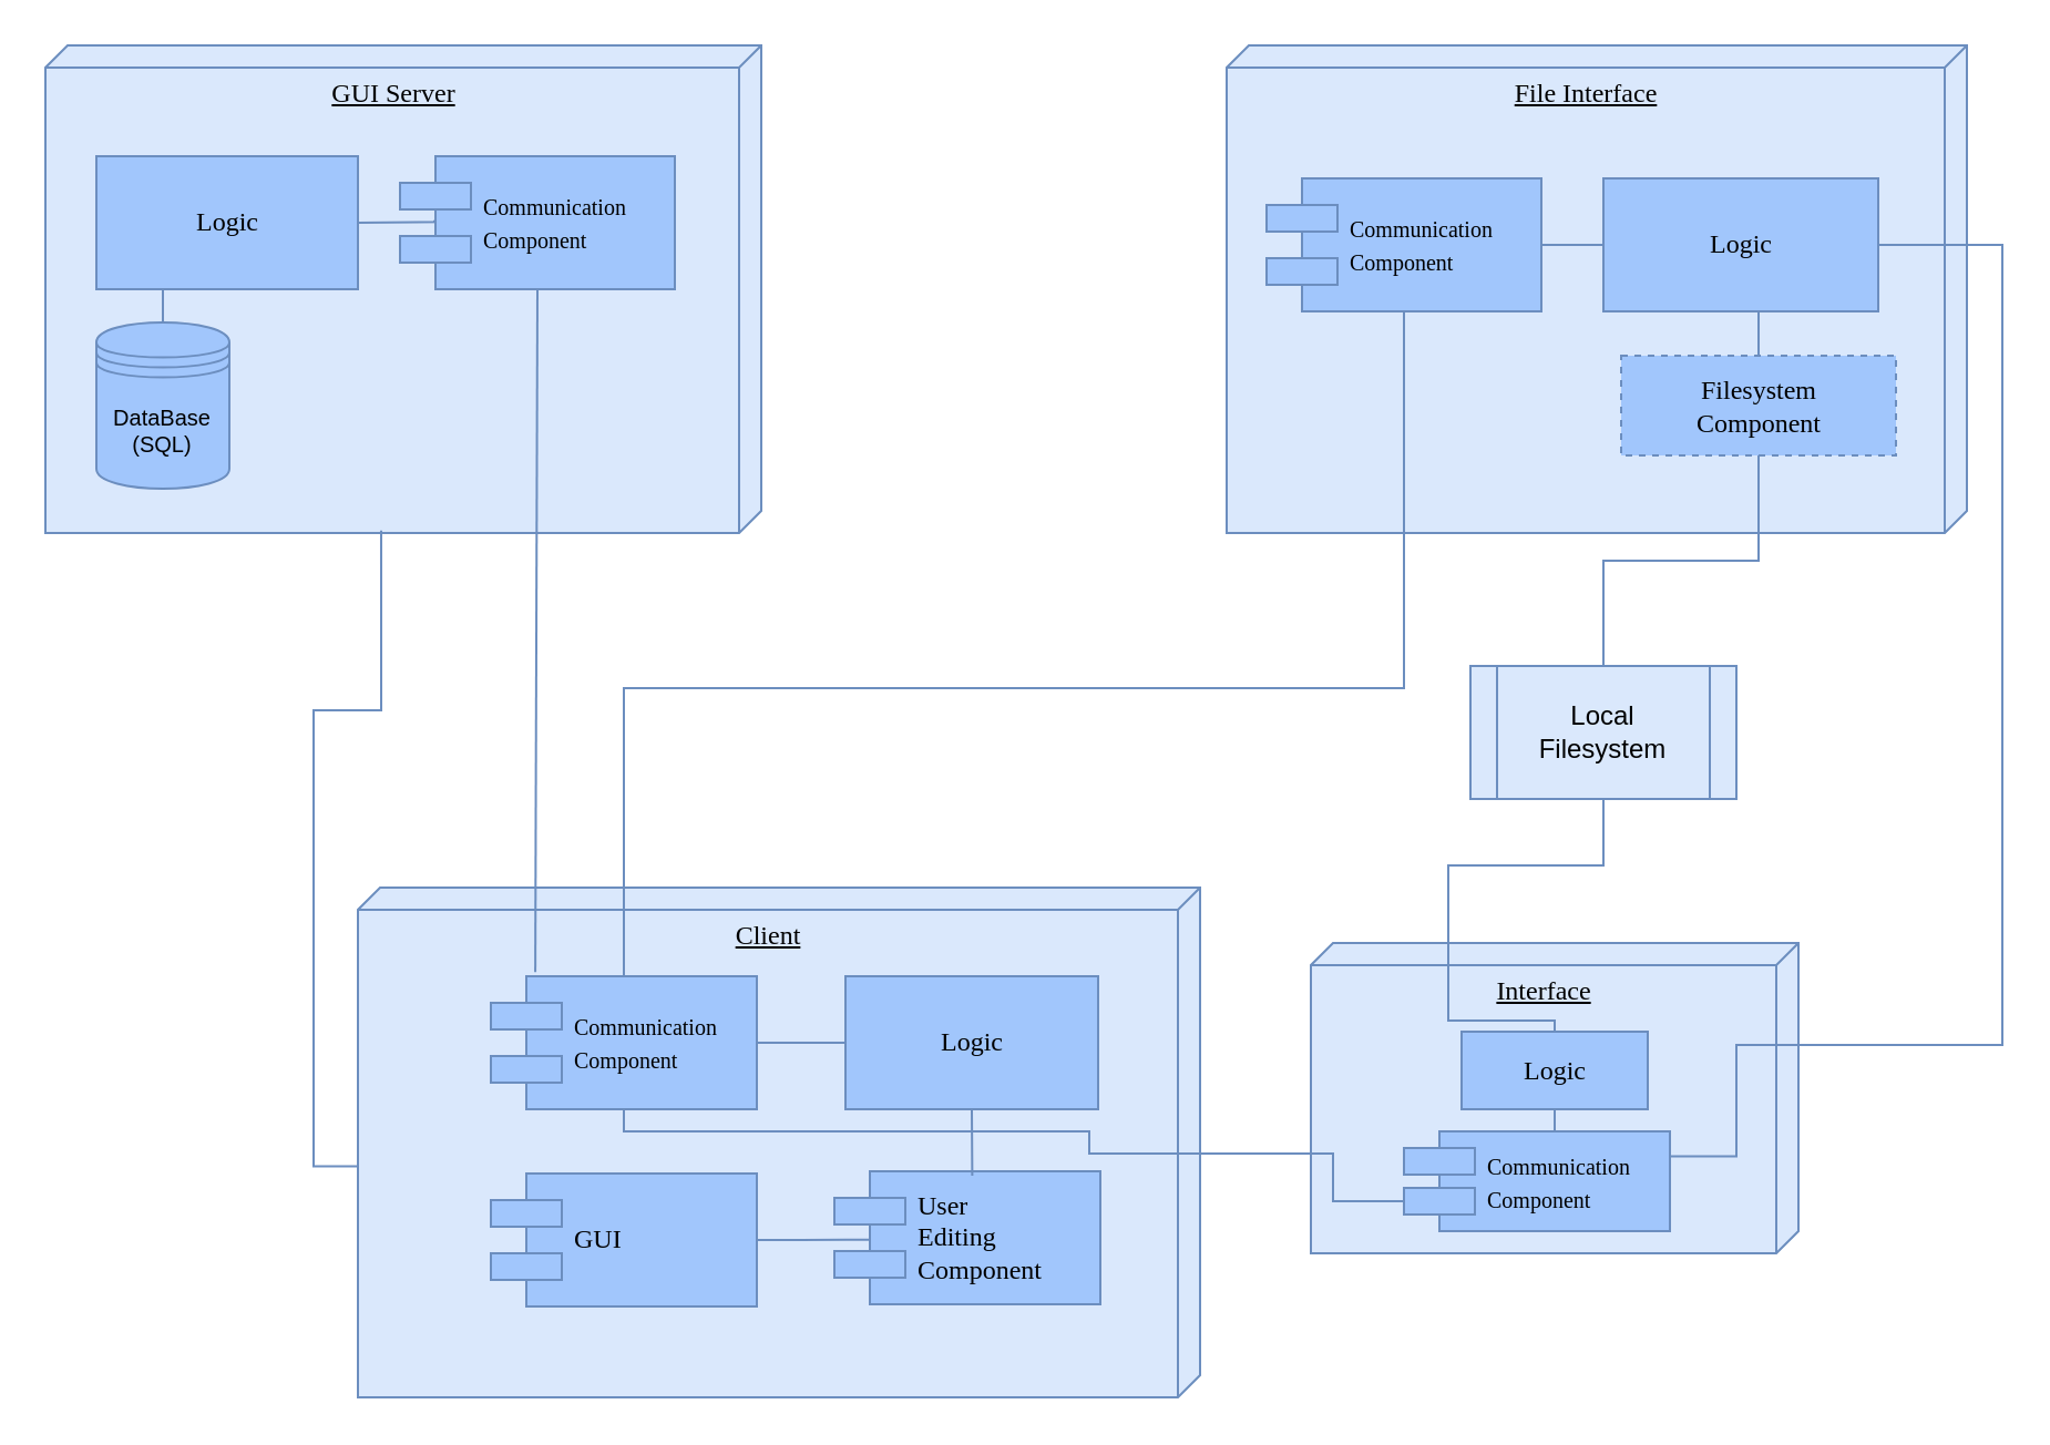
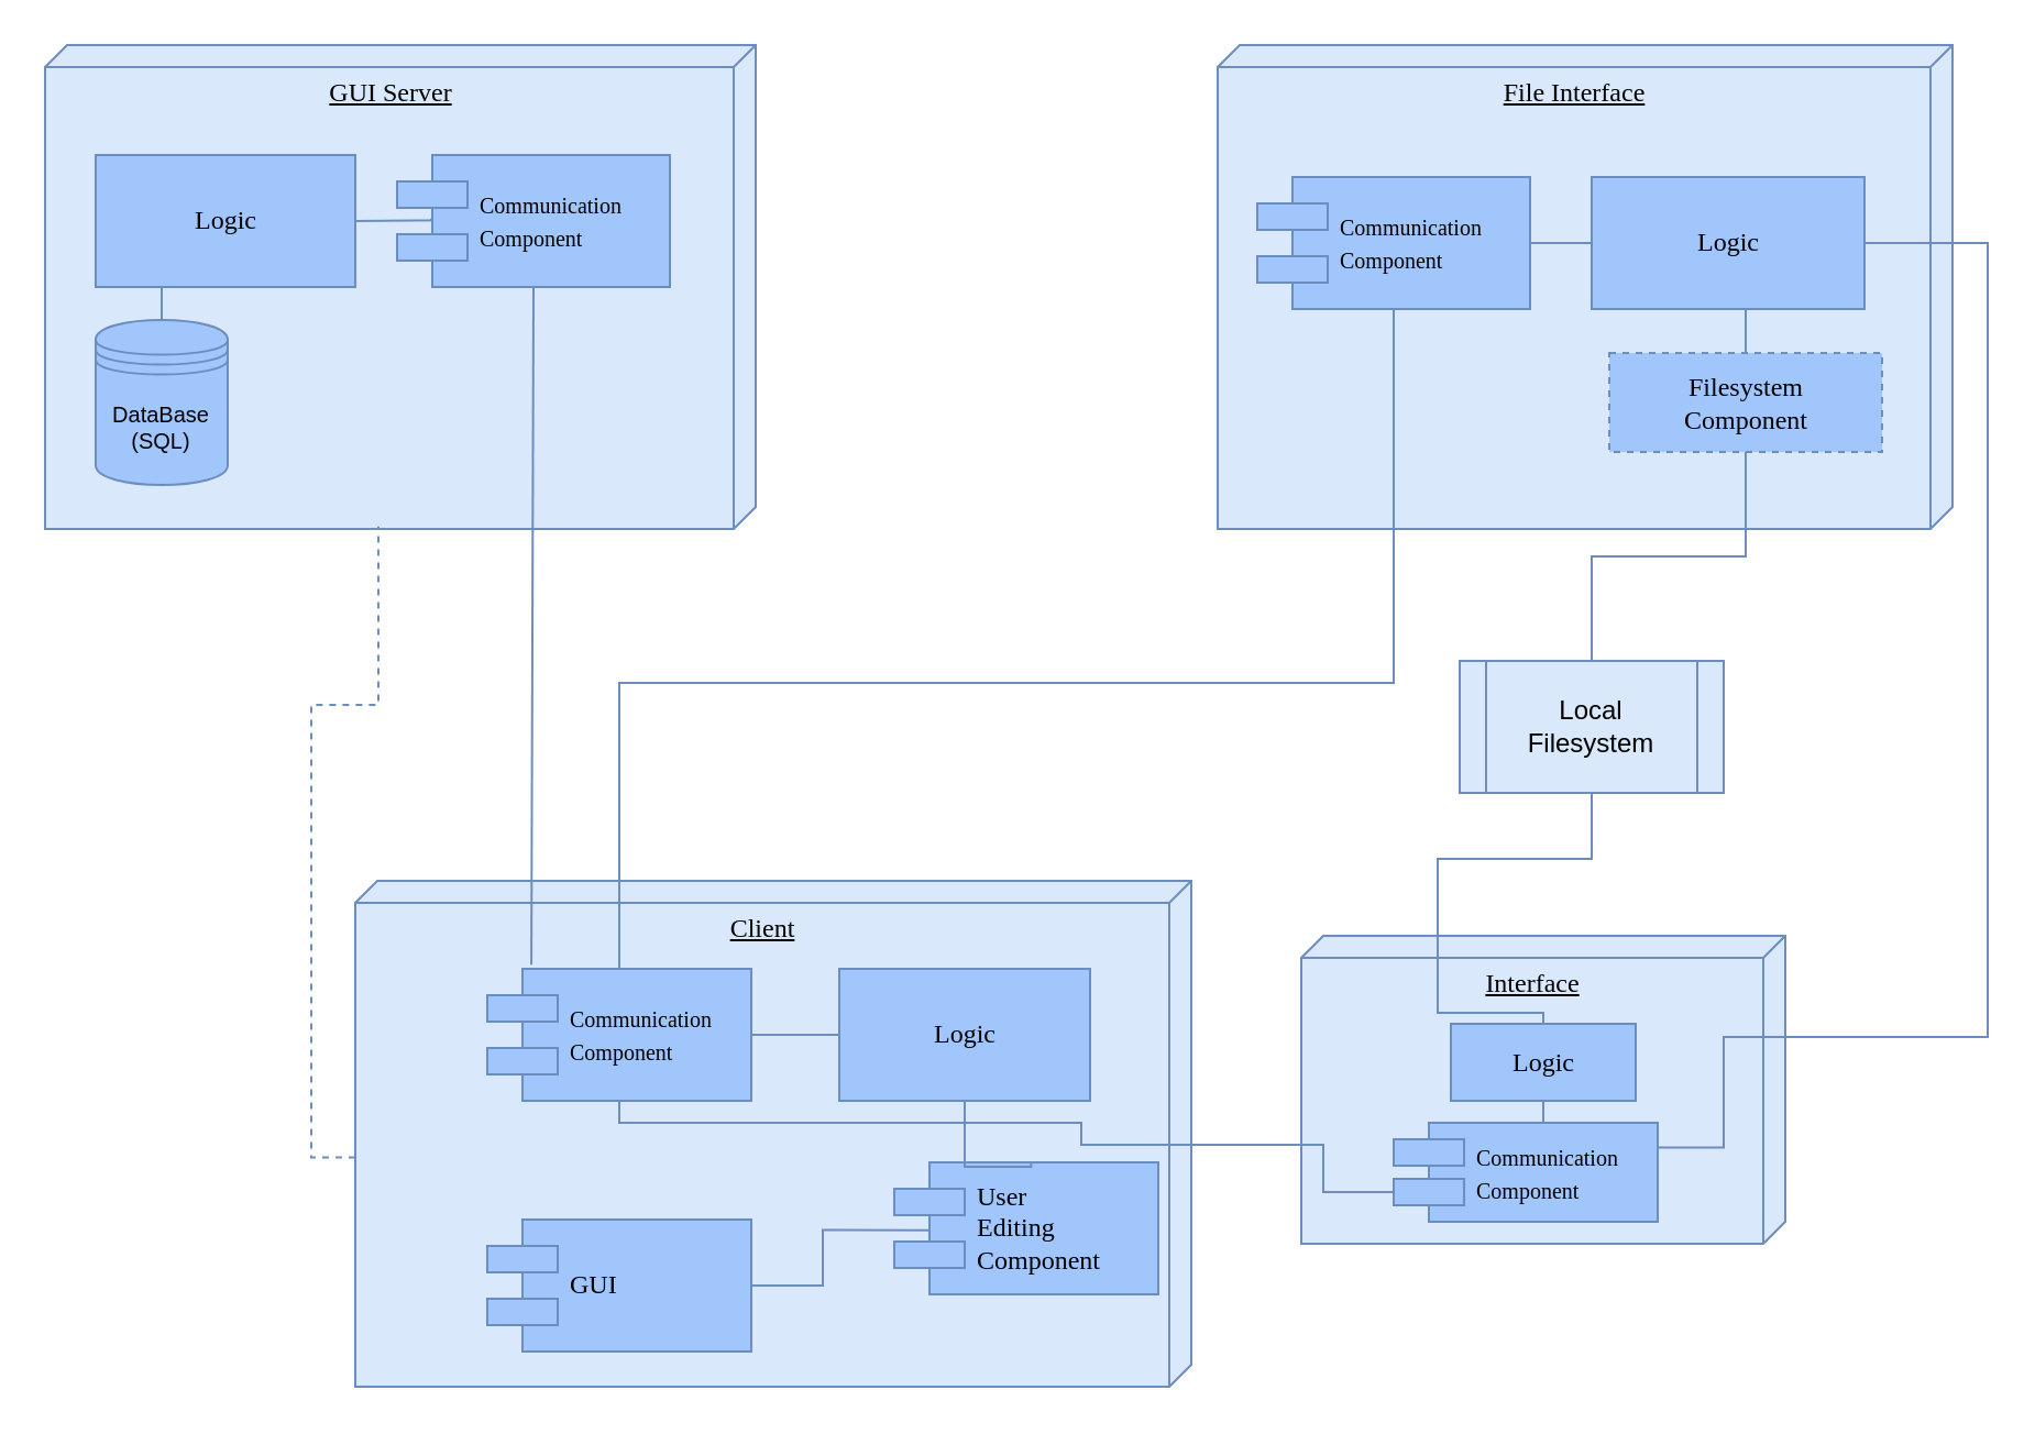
- <mxCell id="5" style="edgeStyle=orthogonalEdgeStyle;rounded=0;comic=0;orthogonalLoop=1;jettySize=auto;html=1;entryX=0.995;entryY=0.531;entryDx=0;entryDy=0;entryPerimeter=0;fontSize=10;startArrow=none;startFill=0;endArrow=none;endFill=0;exitX=0.547;exitY=1;exitDx=0;exitDy=0;exitPerimeter=0;fillColor=#dae8fc;strokeColor=#6c8ebf;" parent="1" source="6" target="3" edge="1"><mxGeometry relative="1" as="geometry" /></mxCell>
+ <mxCell id="5" style="edgeStyle=orthogonalEdgeStyle;rounded=0;comic=0;orthogonalLoop=1;jettySize=auto;html=1;entryX=0.995;entryY=0.531;entryDx=0;entryDy=0;entryPerimeter=0;fontSize=10;startArrow=none;startFill=0;endArrow=none;endFill=0;exitX=0.547;exitY=1;exitDx=0;exitDy=0;exitPerimeter=0;fillColor=#dae8fc;strokeColor=#6c8ebf;dashed=1;" parent="1" source="6" target="3" edge="1"><mxGeometry relative="1" as="geometry" /></mxCell>
- <mxCell id="20" value="&lt;font style=&quot;font-size: 12px;&quot;&gt;User&lt;br&gt;Editing&lt;br&gt;Component&lt;/font&gt;" style="shape=component;align=left;spacingLeft=36;rounded=0;shadow=0;comic=0;labelBackgroundColor=none;strokeWidth=1;fontFamily=Verdana;fontSize=12;html=1;enumerate=0;backgroundOutline=0;metaEdit=0;fixDash=0;snapToPoint=1;fillColor=#A1C6FC;strokeColor=#6c8ebf;" parent="1" vertex="1"><mxGeometry x="376" y="528" width="120" height="60" as="geometry" /></mxCell>
+ <mxCell id="20" value="&lt;font style=&quot;font-size: 12px;&quot;&gt;User&lt;br&gt;Editing&lt;br&gt;Component&lt;/font&gt;" style="shape=component;align=left;spacingLeft=36;rounded=0;shadow=0;comic=0;labelBackgroundColor=none;strokeWidth=1;fontFamily=Verdana;fontSize=12;html=1;enumerate=0;backgroundOutline=0;metaEdit=0;fixDash=0;snapToPoint=1;fillColor=#A1C6FC;strokeColor=#6c8ebf;" parent="1" vertex="1"><mxGeometry x="406" y="528" width="120" height="60" as="geometry" /></mxCell>
- <mxCell id="19" value="GUI" style="shape=component;align=left;spacingLeft=36;rounded=0;shadow=0;comic=0;labelBackgroundColor=none;strokeWidth=1;fontFamily=Verdana;fontSize=12;html=1;enumerate=0;backgroundOutline=0;metaEdit=0;fixDash=0;snapToPoint=1;fillColor=#A1C6FC;strokeColor=#6c8ebf;" parent="1" vertex="1"><mxGeometry x="221" y="529" width="120" height="60" as="geometry" /></mxCell>
+ <mxCell id="19" value="GUI" style="shape=component;align=left;spacingLeft=36;rounded=0;shadow=0;comic=0;labelBackgroundColor=none;strokeWidth=1;fontFamily=Verdana;fontSize=12;html=1;enumerate=0;backgroundOutline=0;metaEdit=0;fixDash=0;snapToPoint=1;fillColor=#A1C6FC;strokeColor=#6c8ebf;" parent="1" vertex="1"><mxGeometry x="221" y="554" width="120" height="60" as="geometry" /></mxCell>
